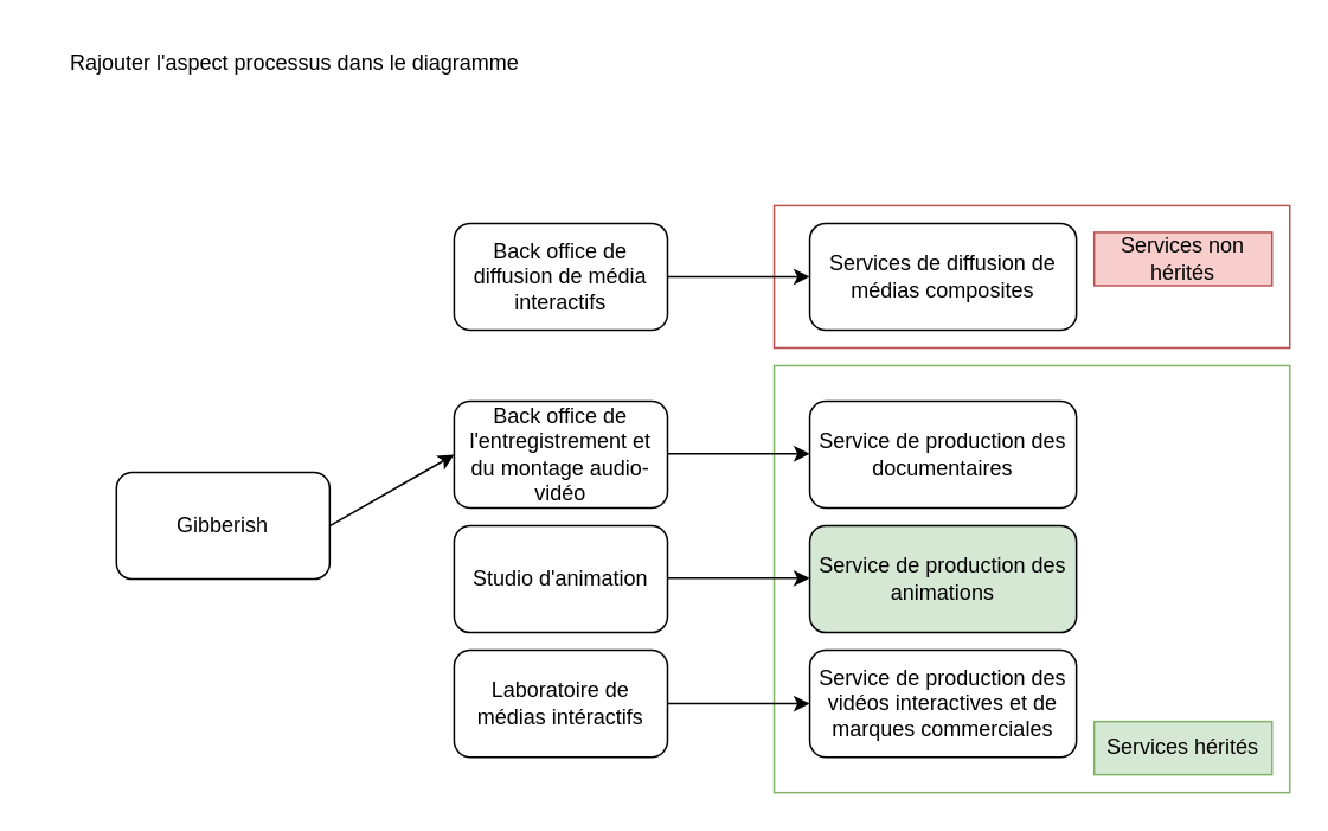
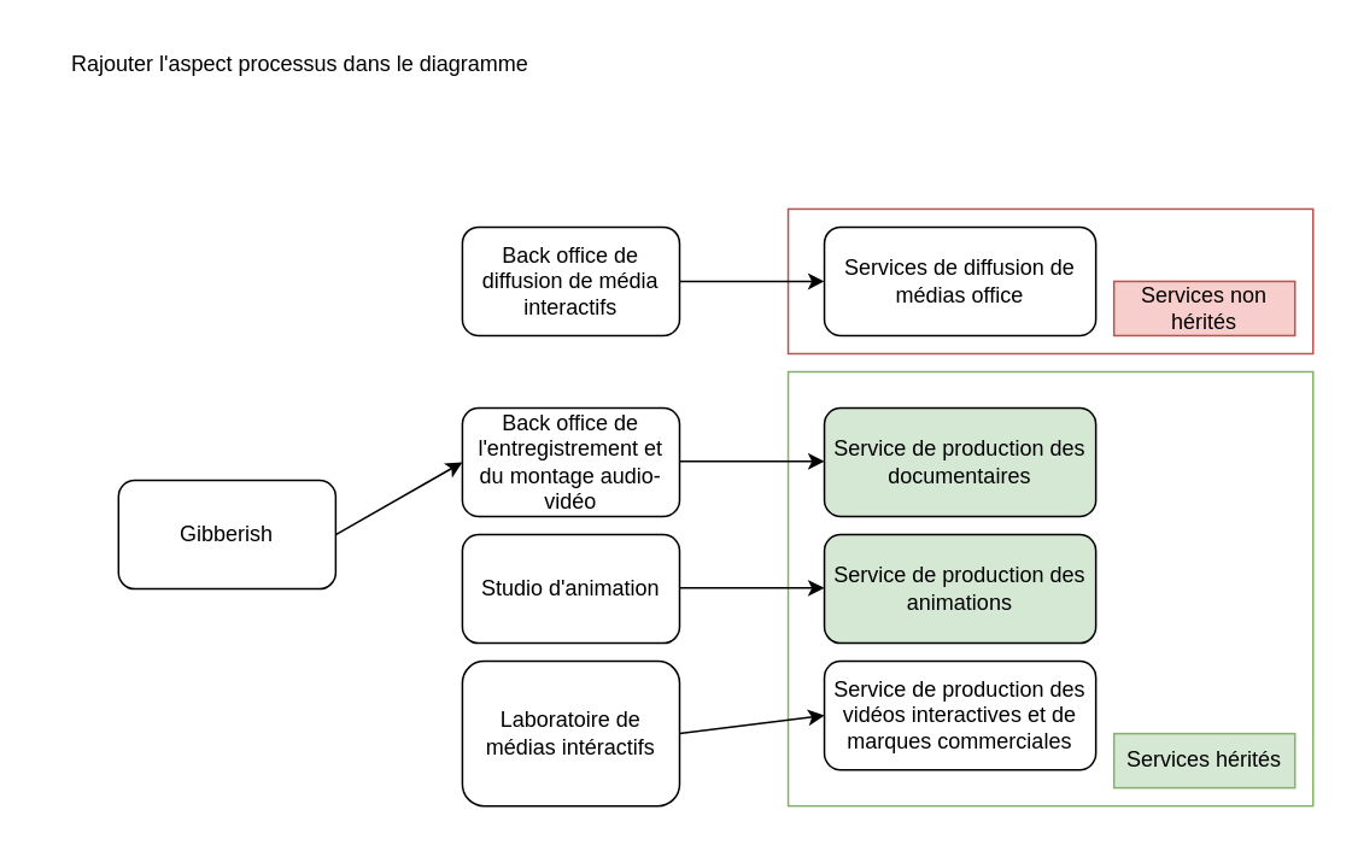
- <mxCell id="9" value="Services non hérités" style="rounded=0;whiteSpace=wrap;html=1;fillColor=#f8cecc;strokeColor=#b85450;" parent="1" vertex="1"><mxGeometry x="615" y="130" width="100" height="30" as="geometry" /></mxCell>
+ <mxCell id="9" value="Services non hérités" style="rounded=0;whiteSpace=wrap;html=1;fillColor=#f8cecc;strokeColor=#b85450;" parent="1" vertex="1"><mxGeometry x="615" y="155" width="100" height="30" as="geometry" /></mxCell>
- <mxCell id="4" value="&lt;div&gt;Services de diffusion de médias composites&lt;/div&gt;" style="rounded=1;whiteSpace=wrap;html=1;" parent="1" vertex="1"><mxGeometry x="455" y="125" width="150" height="60" as="geometry" /></mxCell>
+ <mxCell id="4" value="&lt;div&gt;Services de diffusion de médias office&lt;/div&gt;" style="rounded=1;whiteSpace=wrap;html=1;" parent="1" vertex="1"><mxGeometry x="455" y="125" width="150" height="60" as="geometry" /></mxCell>
- <mxCell id="5" value="Service de production des documentaires" style="rounded=1;whiteSpace=wrap;html=1;" parent="1" vertex="1"><mxGeometry x="455" y="225" width="150" height="60" as="geometry" /></mxCell>
+ <mxCell id="5" value="Service de production des documentaires" style="rounded=1;whiteSpace=wrap;html=1;fillColor=#d5e8d4;" parent="1" vertex="1"><mxGeometry x="455" y="225" width="150" height="60" as="geometry" /></mxCell>
- <mxCell id="10" value="Laboratoire de médias intéractifs" style="rounded=1;whiteSpace=wrap;html=1;fillColor=none;" parent="1" vertex="1"><mxGeometry x="255" y="365" width="120" height="60" as="geometry" /></mxCell>
+ <mxCell id="10" value="Laboratoire de médias intéractifs" style="rounded=1;whiteSpace=wrap;html=1;fillColor=none;" parent="1" vertex="1"><mxGeometry x="255" y="365" width="120" height="80" as="geometry" /></mxCell>
